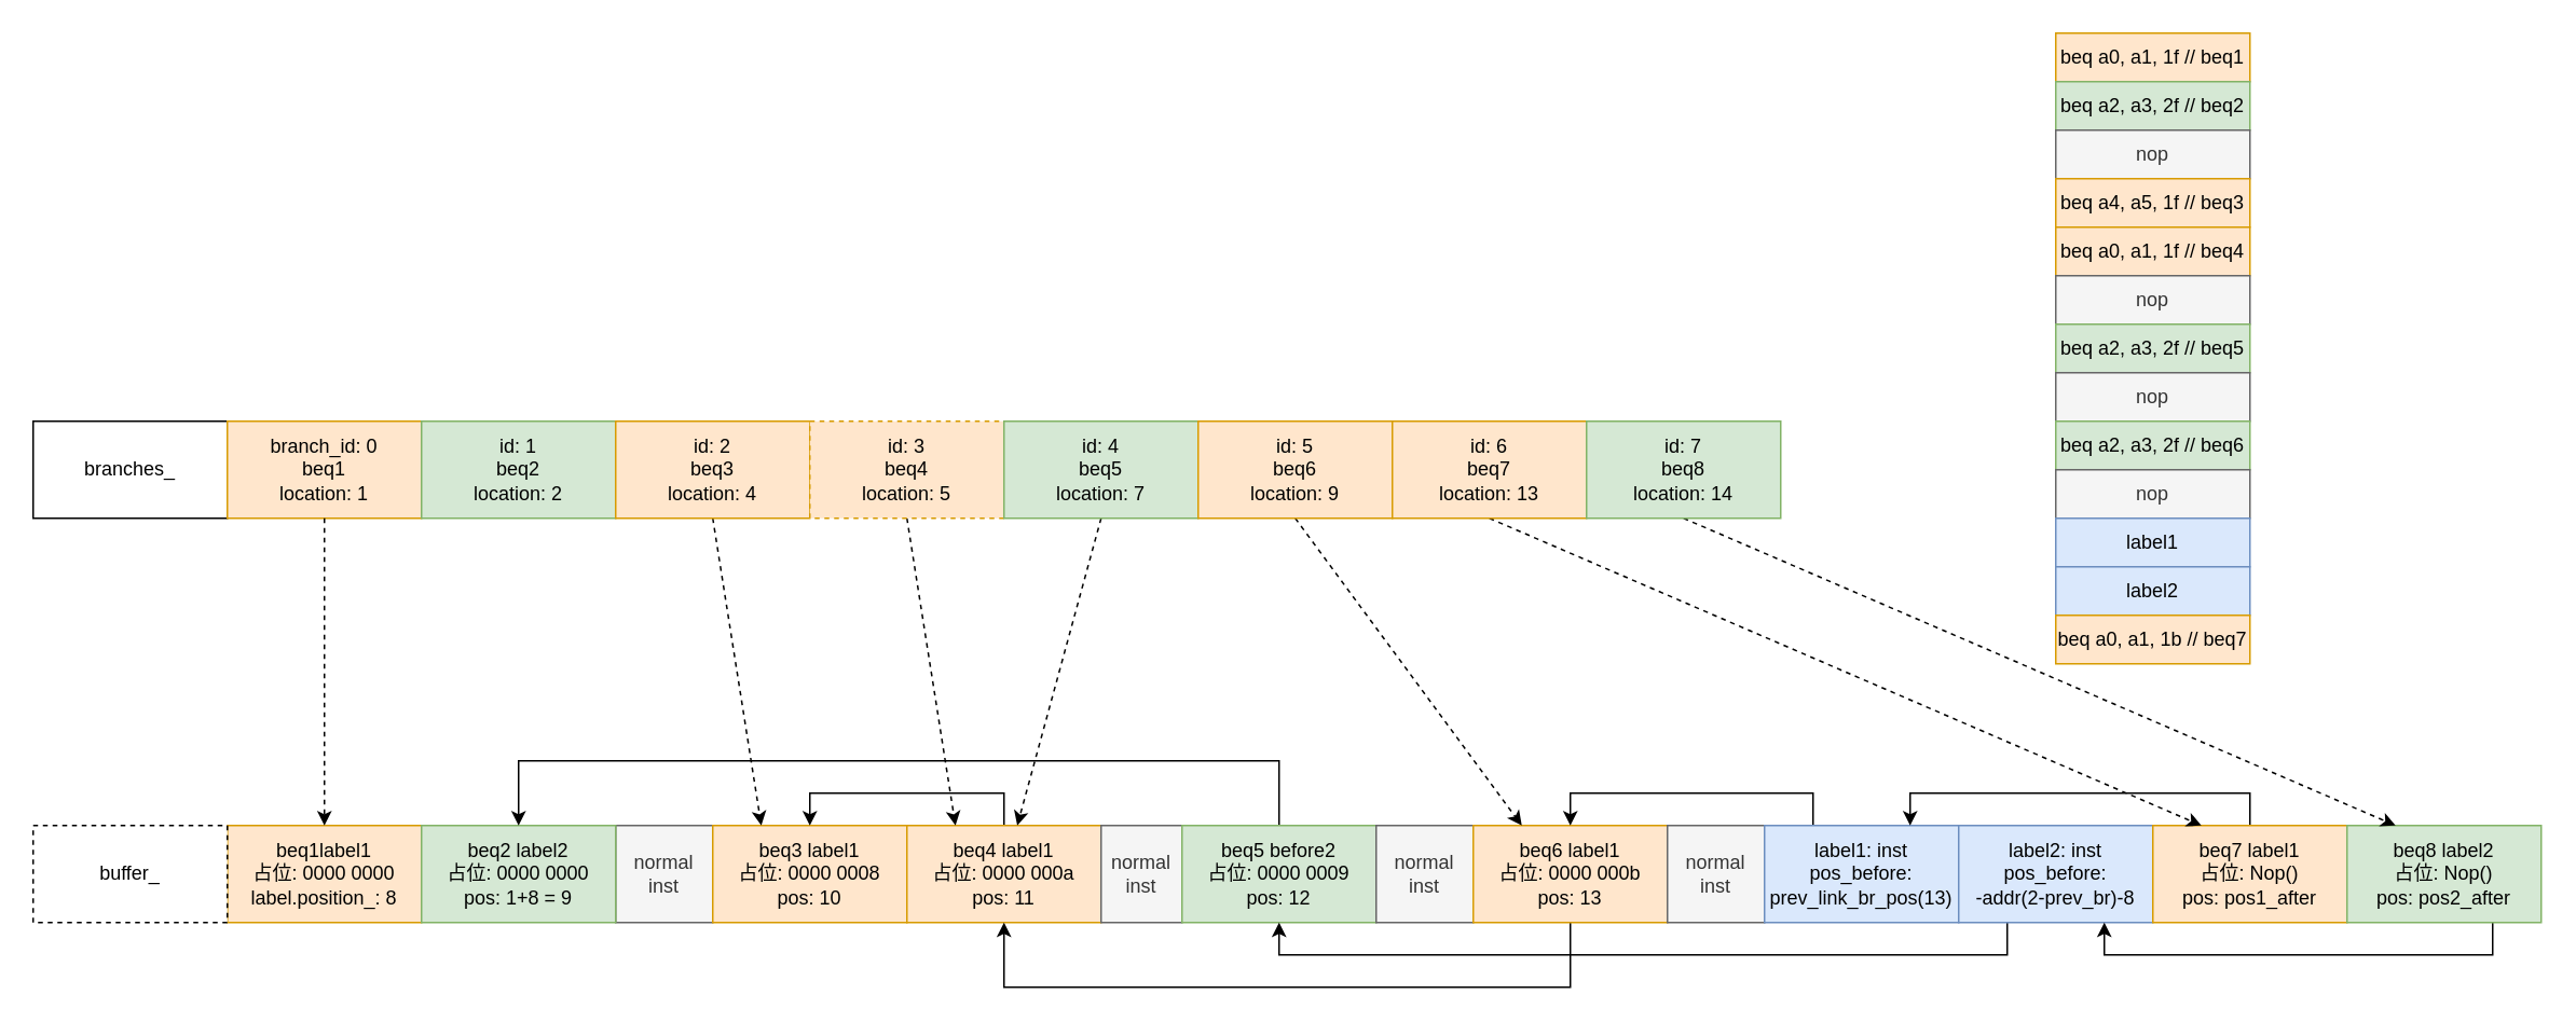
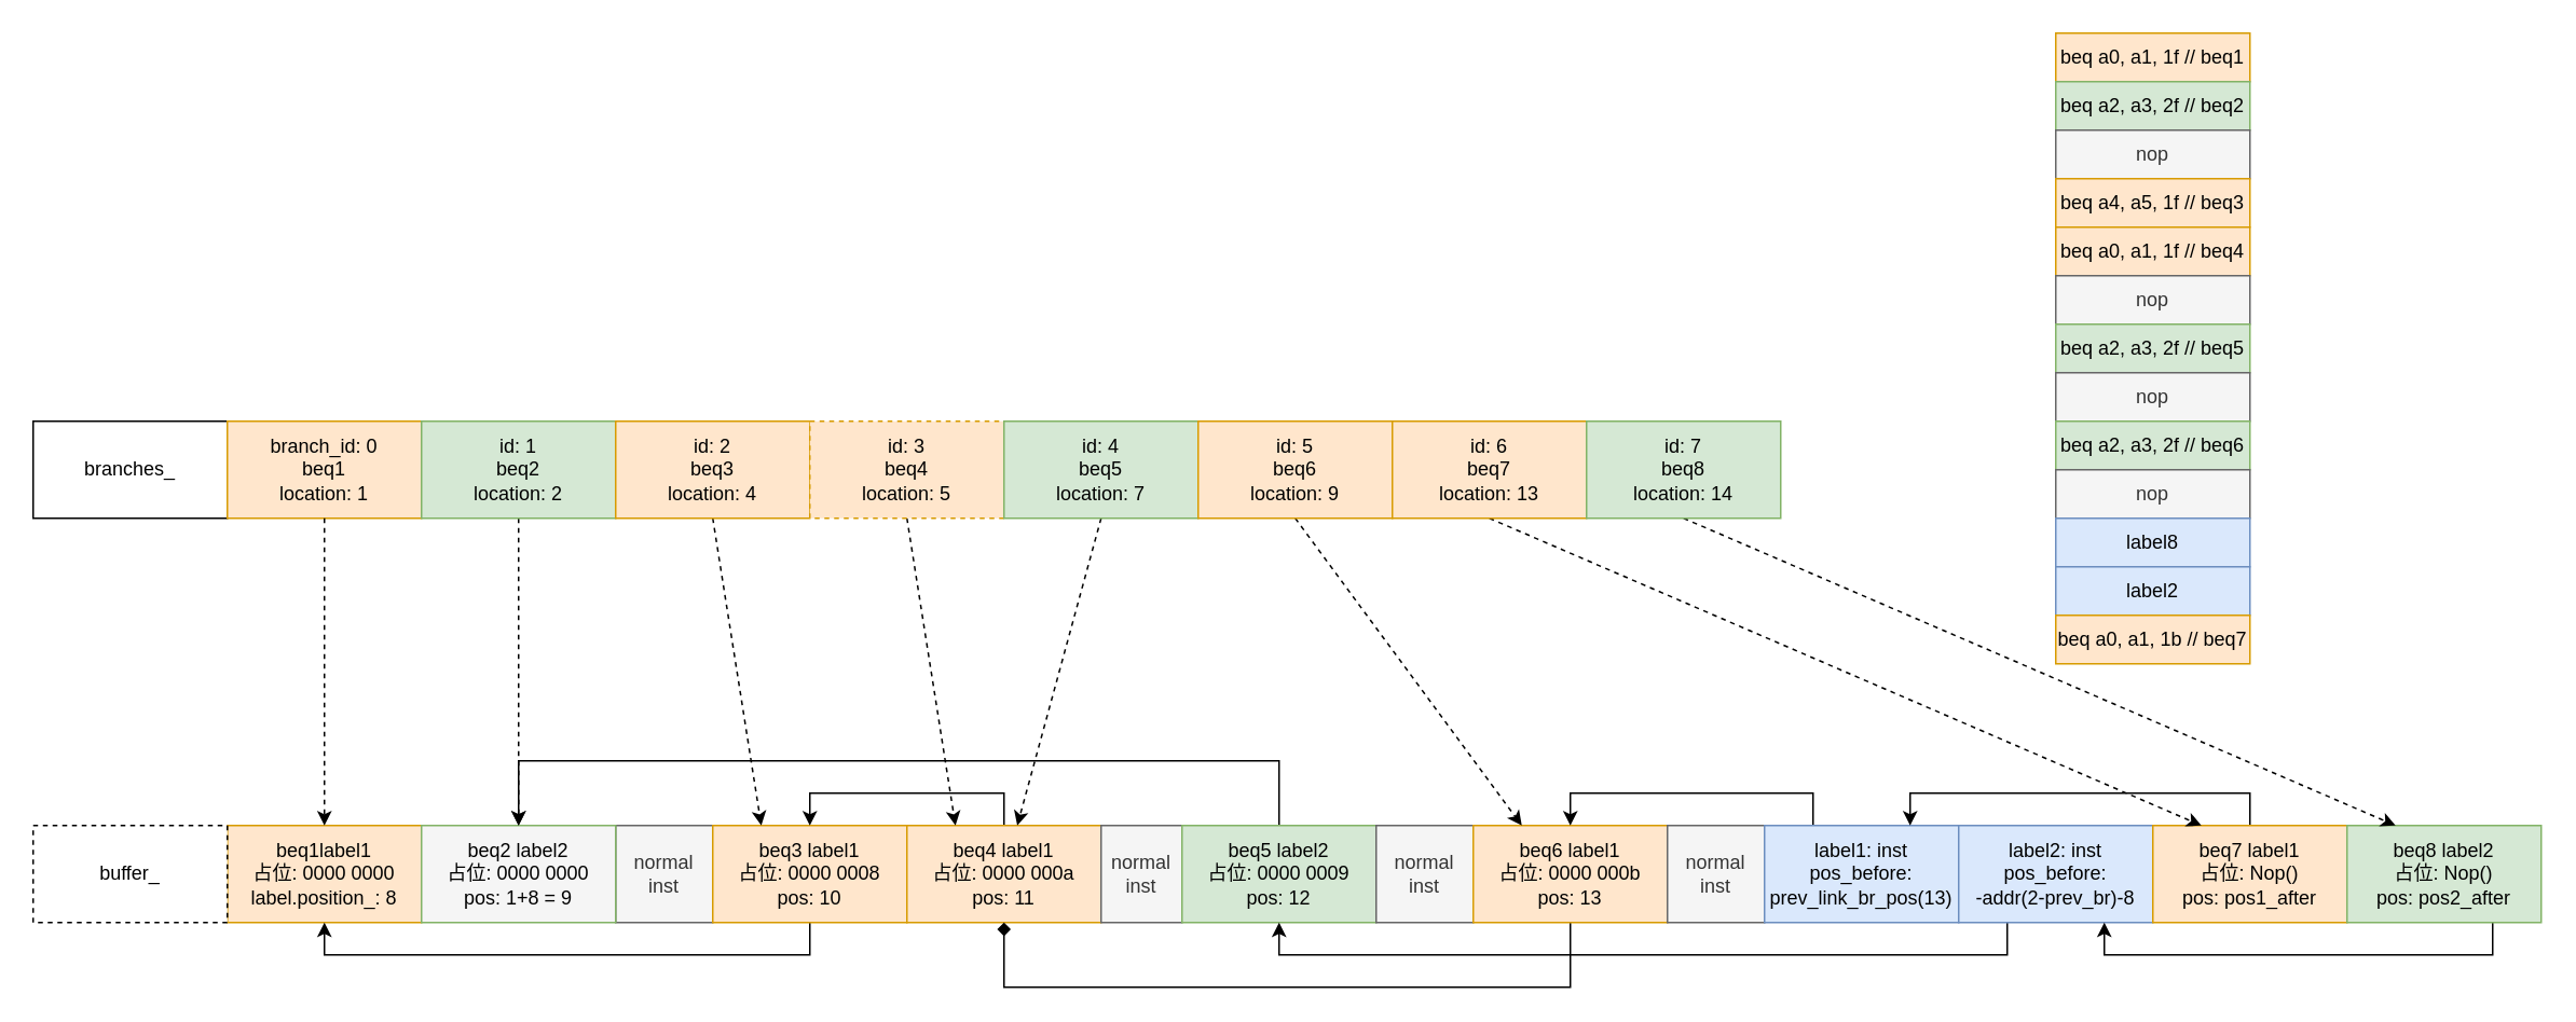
- <mxCell id="52" value="label1" style="rounded=0;whiteSpace=wrap;html=1;fillColor=#dae8fc;strokeColor=#6c8ebf;" vertex="1" parent="1"><mxGeometry x="1270" y="320" width="120" height="30" as="geometry" /></mxCell>
+ <mxCell id="52" value="label8" style="rounded=0;whiteSpace=wrap;html=1;fillColor=#dae8fc;strokeColor=#6c8ebf;" vertex="1" parent="1"><mxGeometry x="1270" y="320" width="120" height="30" as="geometry" /></mxCell>
+ <mxCell id="27" style="edgeStyle=orthogonalEdgeStyle;rounded=0;orthogonalLoop=1;jettySize=auto;html=1;exitX=0.5;exitY=1;exitDx=0;exitDy=0;entryX=0.5;entryY=0;entryDx=0;entryDy=0;dashed=1;" edge="1" parent="1" source="28" target="4"><mxGeometry relative="1" as="geometry" /></mxCell>
- <mxCell id="4" value="beq2 label2&lt;div&gt;占位: 0000 0000&lt;/div&gt;&lt;div&gt;pos: 1+8 = 9&lt;/div&gt;" style="rounded=0;whiteSpace=wrap;html=1;fillColor=#d5e8d4;strokeColor=#82b366;" vertex="1" parent="1"><mxGeometry x="260" y="510" width="120" height="60" as="geometry" /></mxCell>
+ <mxCell id="4" value="beq2 label2&lt;div&gt;占位: 0000 0000&lt;/div&gt;&lt;div&gt;pos: 1+8 = 9&lt;/div&gt;" style="rounded=0;whiteSpace=wrap;html=1;fillColor=#f5f5f5;strokeColor=#82b366;" vertex="1" parent="1"><mxGeometry x="260" y="510" width="120" height="60" as="geometry" /></mxCell>
- <mxCell id="11" value="beq5 before2&lt;div&gt;占位: 0000 0009&lt;/div&gt;&lt;div&gt;pos: 12&lt;/div&gt;" style="rounded=0;whiteSpace=wrap;html=1;fillColor=#d5e8d4;strokeColor=#82b366;" vertex="1" parent="1"><mxGeometry x="730" y="510" width="120" height="60" as="geometry" /></mxCell>
+ <mxCell id="11" value="beq5 label2&lt;div&gt;占位: 0000 0009&lt;/div&gt;&lt;div&gt;pos: 12&lt;/div&gt;" style="rounded=0;whiteSpace=wrap;html=1;fillColor=#d5e8d4;strokeColor=#82b366;" vertex="1" parent="1"><mxGeometry x="730" y="510" width="120" height="60" as="geometry" /></mxCell>
- <mxCell id="13" style="edgeStyle=orthogonalEdgeStyle;rounded=0;orthogonalLoop=1;jettySize=auto;html=1;exitX=0.5;exitY=1;exitDx=0;exitDy=0;entryX=0.5;entryY=1;entryDx=0;entryDy=0;" edge="1" parent="1" source="14" target="8"><mxGeometry relative="1" as="geometry"><mxPoint x="610" y="630" as="targetPoint" /><Array as="points"><mxPoint x="970" y="610" /><mxPoint x="620" y="610" /></Array></mxGeometry></mxCell>
+ <mxCell id="13" style="edgeStyle=orthogonalEdgeStyle;rounded=0;orthogonalLoop=1;jettySize=auto;html=1;exitX=0.5;exitY=1;exitDx=0;exitDy=0;entryX=0.5;entryY=1;entryDx=0;entryDy=0;endArrow=diamond;" edge="1" parent="1" source="14" target="8"><mxGeometry relative="1" as="geometry"><mxPoint x="610" y="630" as="targetPoint" /><Array as="points"><mxPoint x="970" y="610" /><mxPoint x="620" y="610" /></Array></mxGeometry></mxCell>
+ <mxCell id="5" style="edgeStyle=orthogonalEdgeStyle;rounded=0;orthogonalLoop=1;jettySize=auto;html=1;exitX=0.5;exitY=1;exitDx=0;exitDy=0;entryX=0.5;entryY=1;entryDx=0;entryDy=0;" edge="1" parent="1" source="6" target="3"><mxGeometry relative="1" as="geometry"><mxPoint x="190" y="620" as="targetPoint" /></mxGeometry></mxCell>
